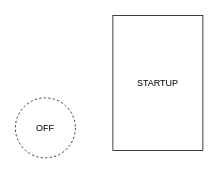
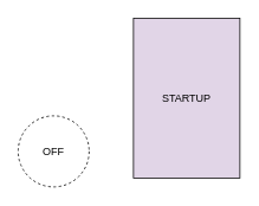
- <mxCell id="3" value="STARTUP" style="rounded=0;whiteSpace=wrap;html=1;" vertex="1" parent="1"><mxGeometry x="150" y="20" width="120" height="180" as="geometry" /></mxCell>
+ <mxCell id="3" value="STARTUP" style="rounded=0;whiteSpace=wrap;html=1;fillColor=#e1d5e7;" vertex="1" parent="1"><mxGeometry x="150" y="20" width="120" height="180" as="geometry" /></mxCell>
